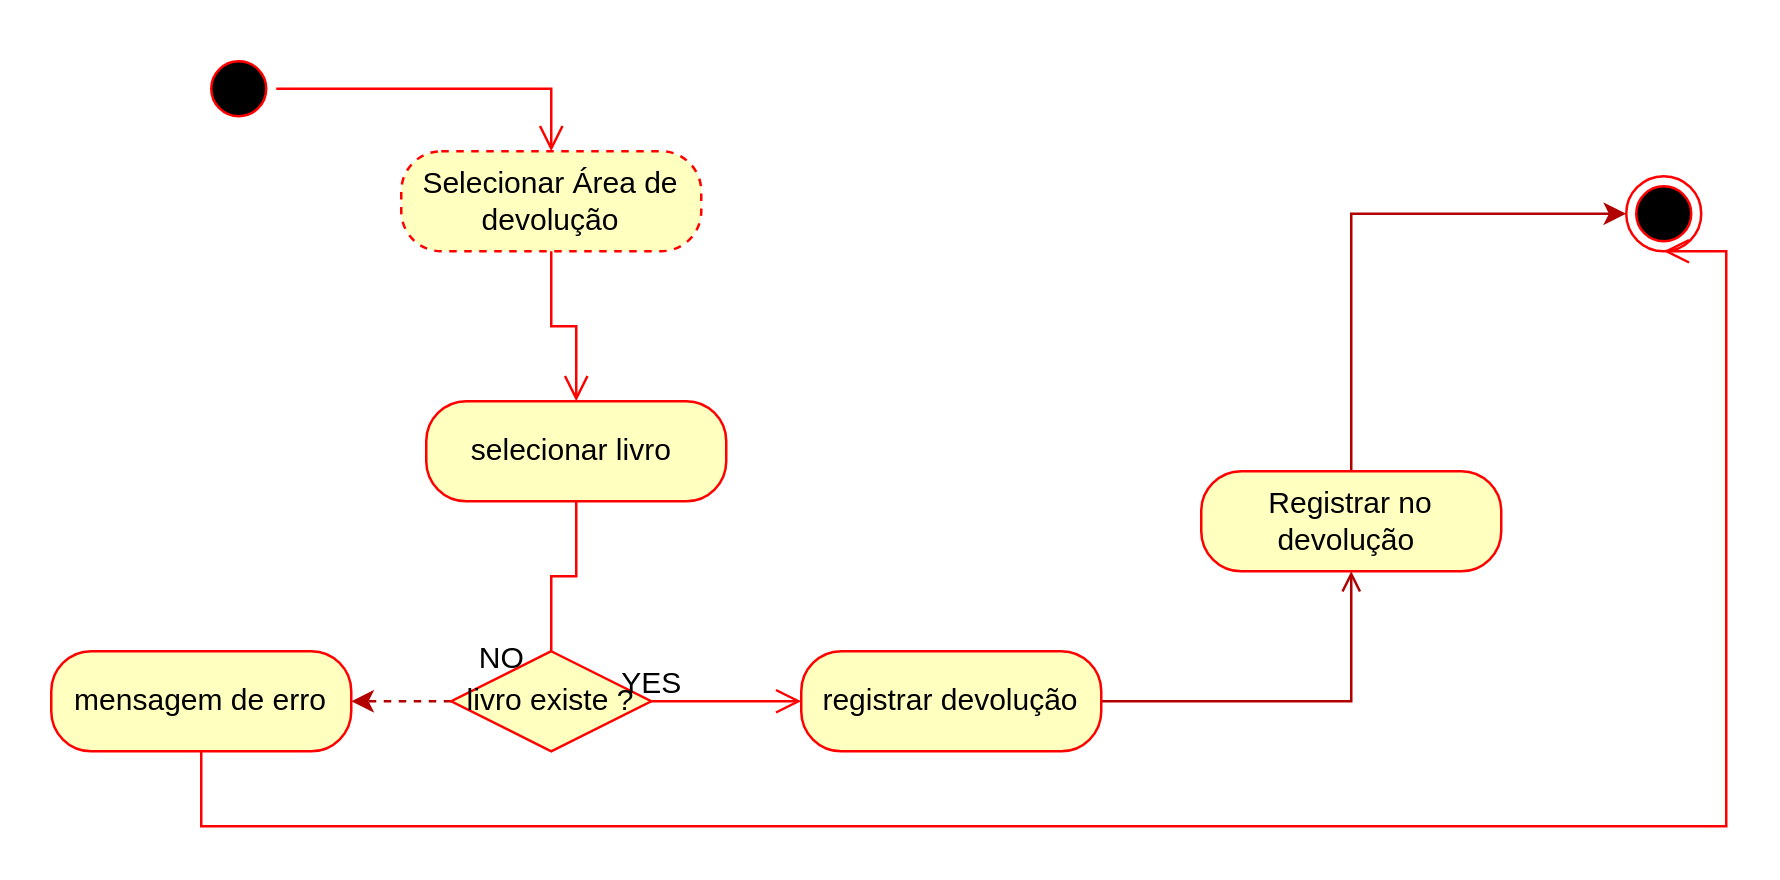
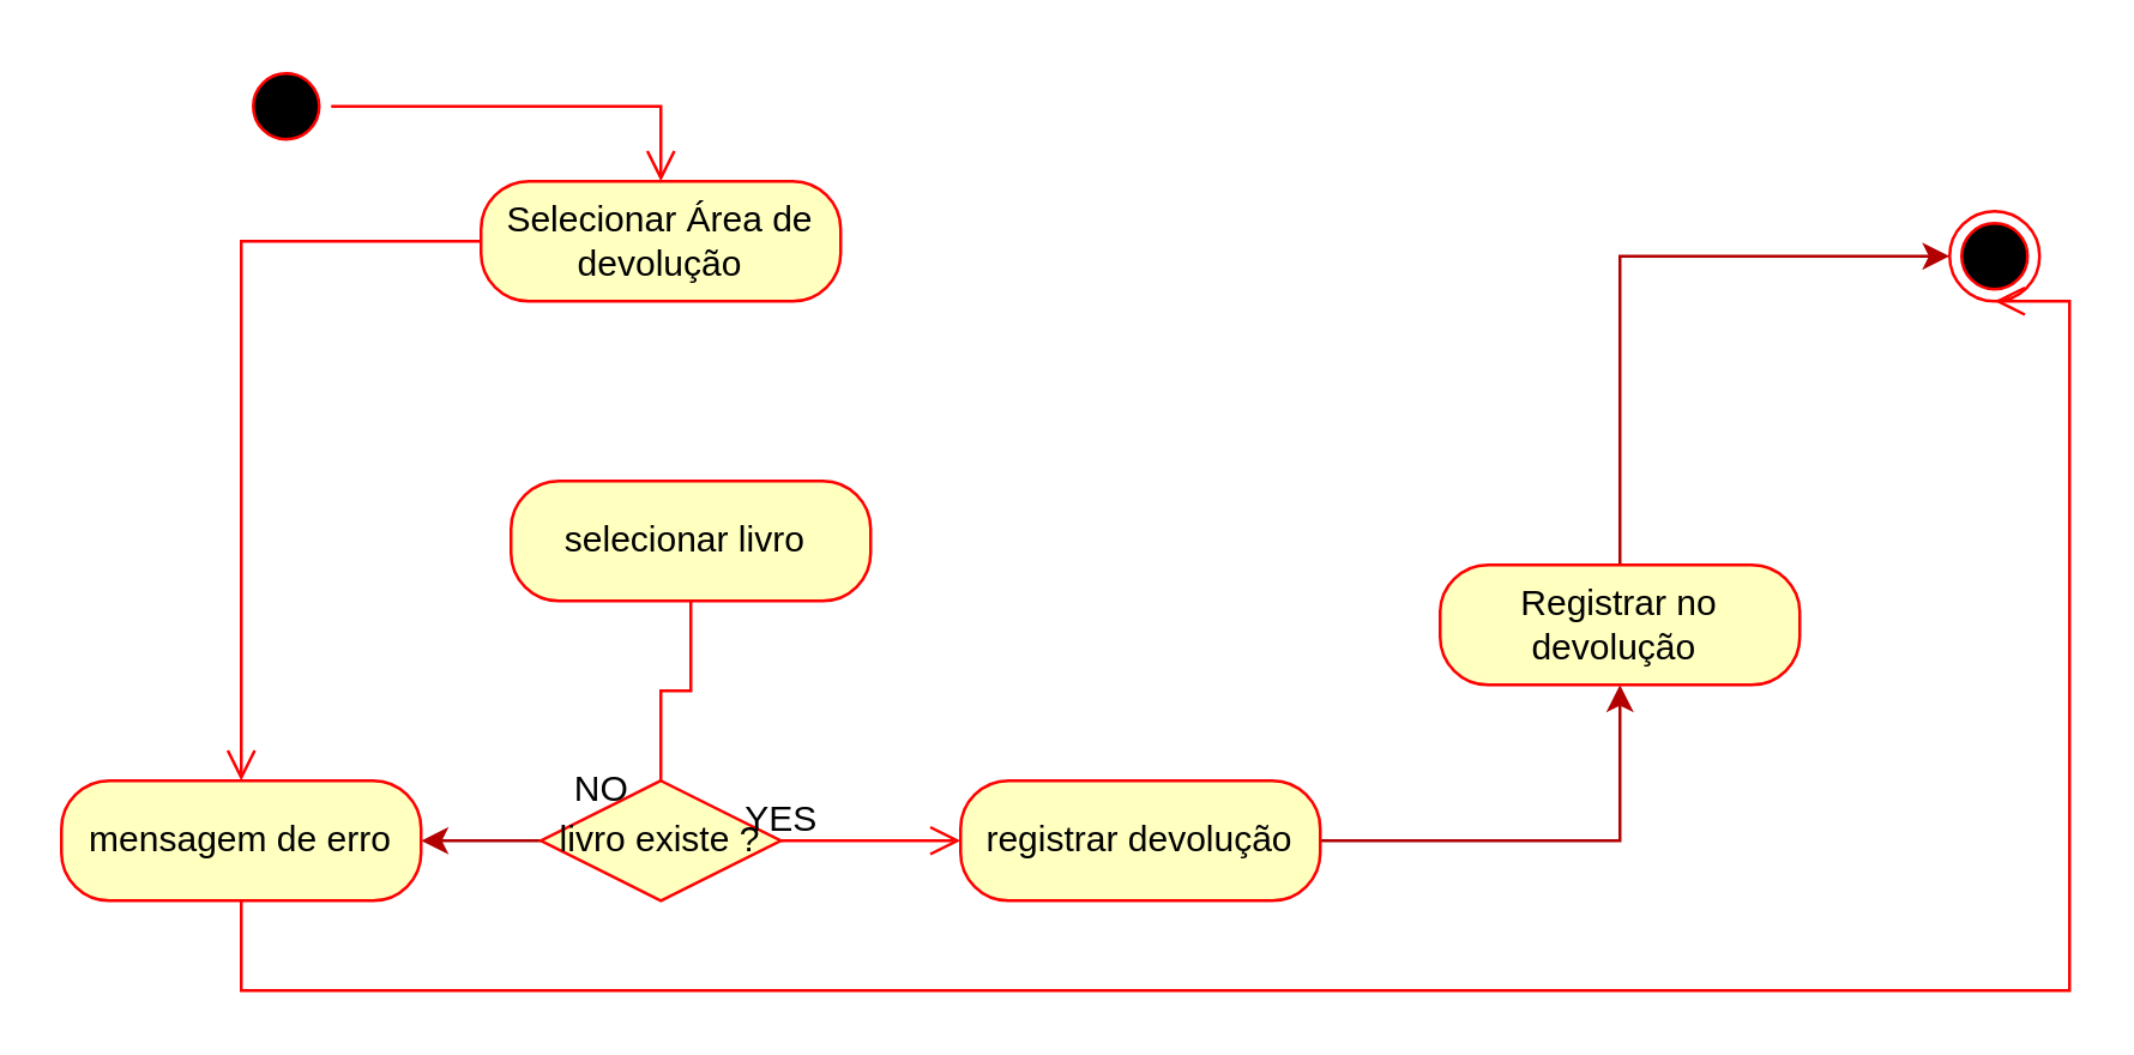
- <mxCell id="4" value="Selecionar Área de devolução" style="rounded=1;whiteSpace=wrap;html=1;arcSize=40;fontColor=#000000;fillColor=#ffffc0;strokeColor=#ff0000;dashed=1;" vertex="1" parent="1"><mxGeometry x="160" y="60" width="120" height="40" as="geometry" /></mxCell>
+ <mxCell id="4" value="Selecionar Área de devolução" style="rounded=1;whiteSpace=wrap;html=1;arcSize=40;fontColor=#000000;fillColor=#ffffc0;strokeColor=#ff0000;" vertex="1" parent="1"><mxGeometry x="160" y="60" width="120" height="40" as="geometry" /></mxCell>
- <mxCell id="5" value="" style="edgeStyle=orthogonalEdgeStyle;html=1;verticalAlign=bottom;endArrow=open;endSize=8;strokeColor=#ff0000;rounded=0;entryX=0.5;entryY=0;entryDx=0;entryDy=0;" edge="1" source="4" parent="1" target="6"><mxGeometry relative="1" as="geometry"><mxPoint x="180" y="160" as="targetPoint" /></mxGeometry></mxCell>
+ <mxCell id="5" value="" style="edgeStyle=orthogonalEdgeStyle;html=1;verticalAlign=bottom;endArrow=open;endSize=8;strokeColor=#ff0000;rounded=0;" edge="1" source="4" parent="1" target="14"><mxGeometry relative="1" as="geometry"><mxPoint x="180" y="160" as="targetPoint" /></mxGeometry></mxCell>
- <mxCell id="11" value="" style="edgeStyle=orthogonalEdgeStyle;rounded=0;orthogonalLoop=1;jettySize=auto;html=1;fillColor=#e51400;strokeColor=#B20000;endArrow=open;" edge="1" parent="1" source="12" target="19"><mxGeometry relative="1" as="geometry"><mxPoint x="540" y="230" as="targetPoint" /></mxGeometry></mxCell>
+ <mxCell id="11" value="" style="edgeStyle=orthogonalEdgeStyle;rounded=0;orthogonalLoop=1;jettySize=auto;html=1;fillColor=#e51400;strokeColor=#B20000;" edge="1" parent="1" source="12" target="19"><mxGeometry relative="1" as="geometry"><mxPoint x="540" y="230" as="targetPoint" /></mxGeometry></mxCell>
- <mxCell id="8" style="edgeStyle=orthogonalEdgeStyle;rounded=0;orthogonalLoop=1;jettySize=auto;html=1;entryX=1;entryY=0.5;entryDx=0;entryDy=0;fillColor=#e51400;strokeColor=#B20000;dashed=1;" edge="1" parent="1" source="9" target="14"><mxGeometry relative="1" as="geometry" /></mxCell>
+ <mxCell id="8" style="edgeStyle=orthogonalEdgeStyle;rounded=0;orthogonalLoop=1;jettySize=auto;html=1;entryX=1;entryY=0.5;entryDx=0;entryDy=0;fillColor=#e51400;strokeColor=#B20000;" edge="1" parent="1" source="9" target="14"><mxGeometry relative="1" as="geometry" /></mxCell>
